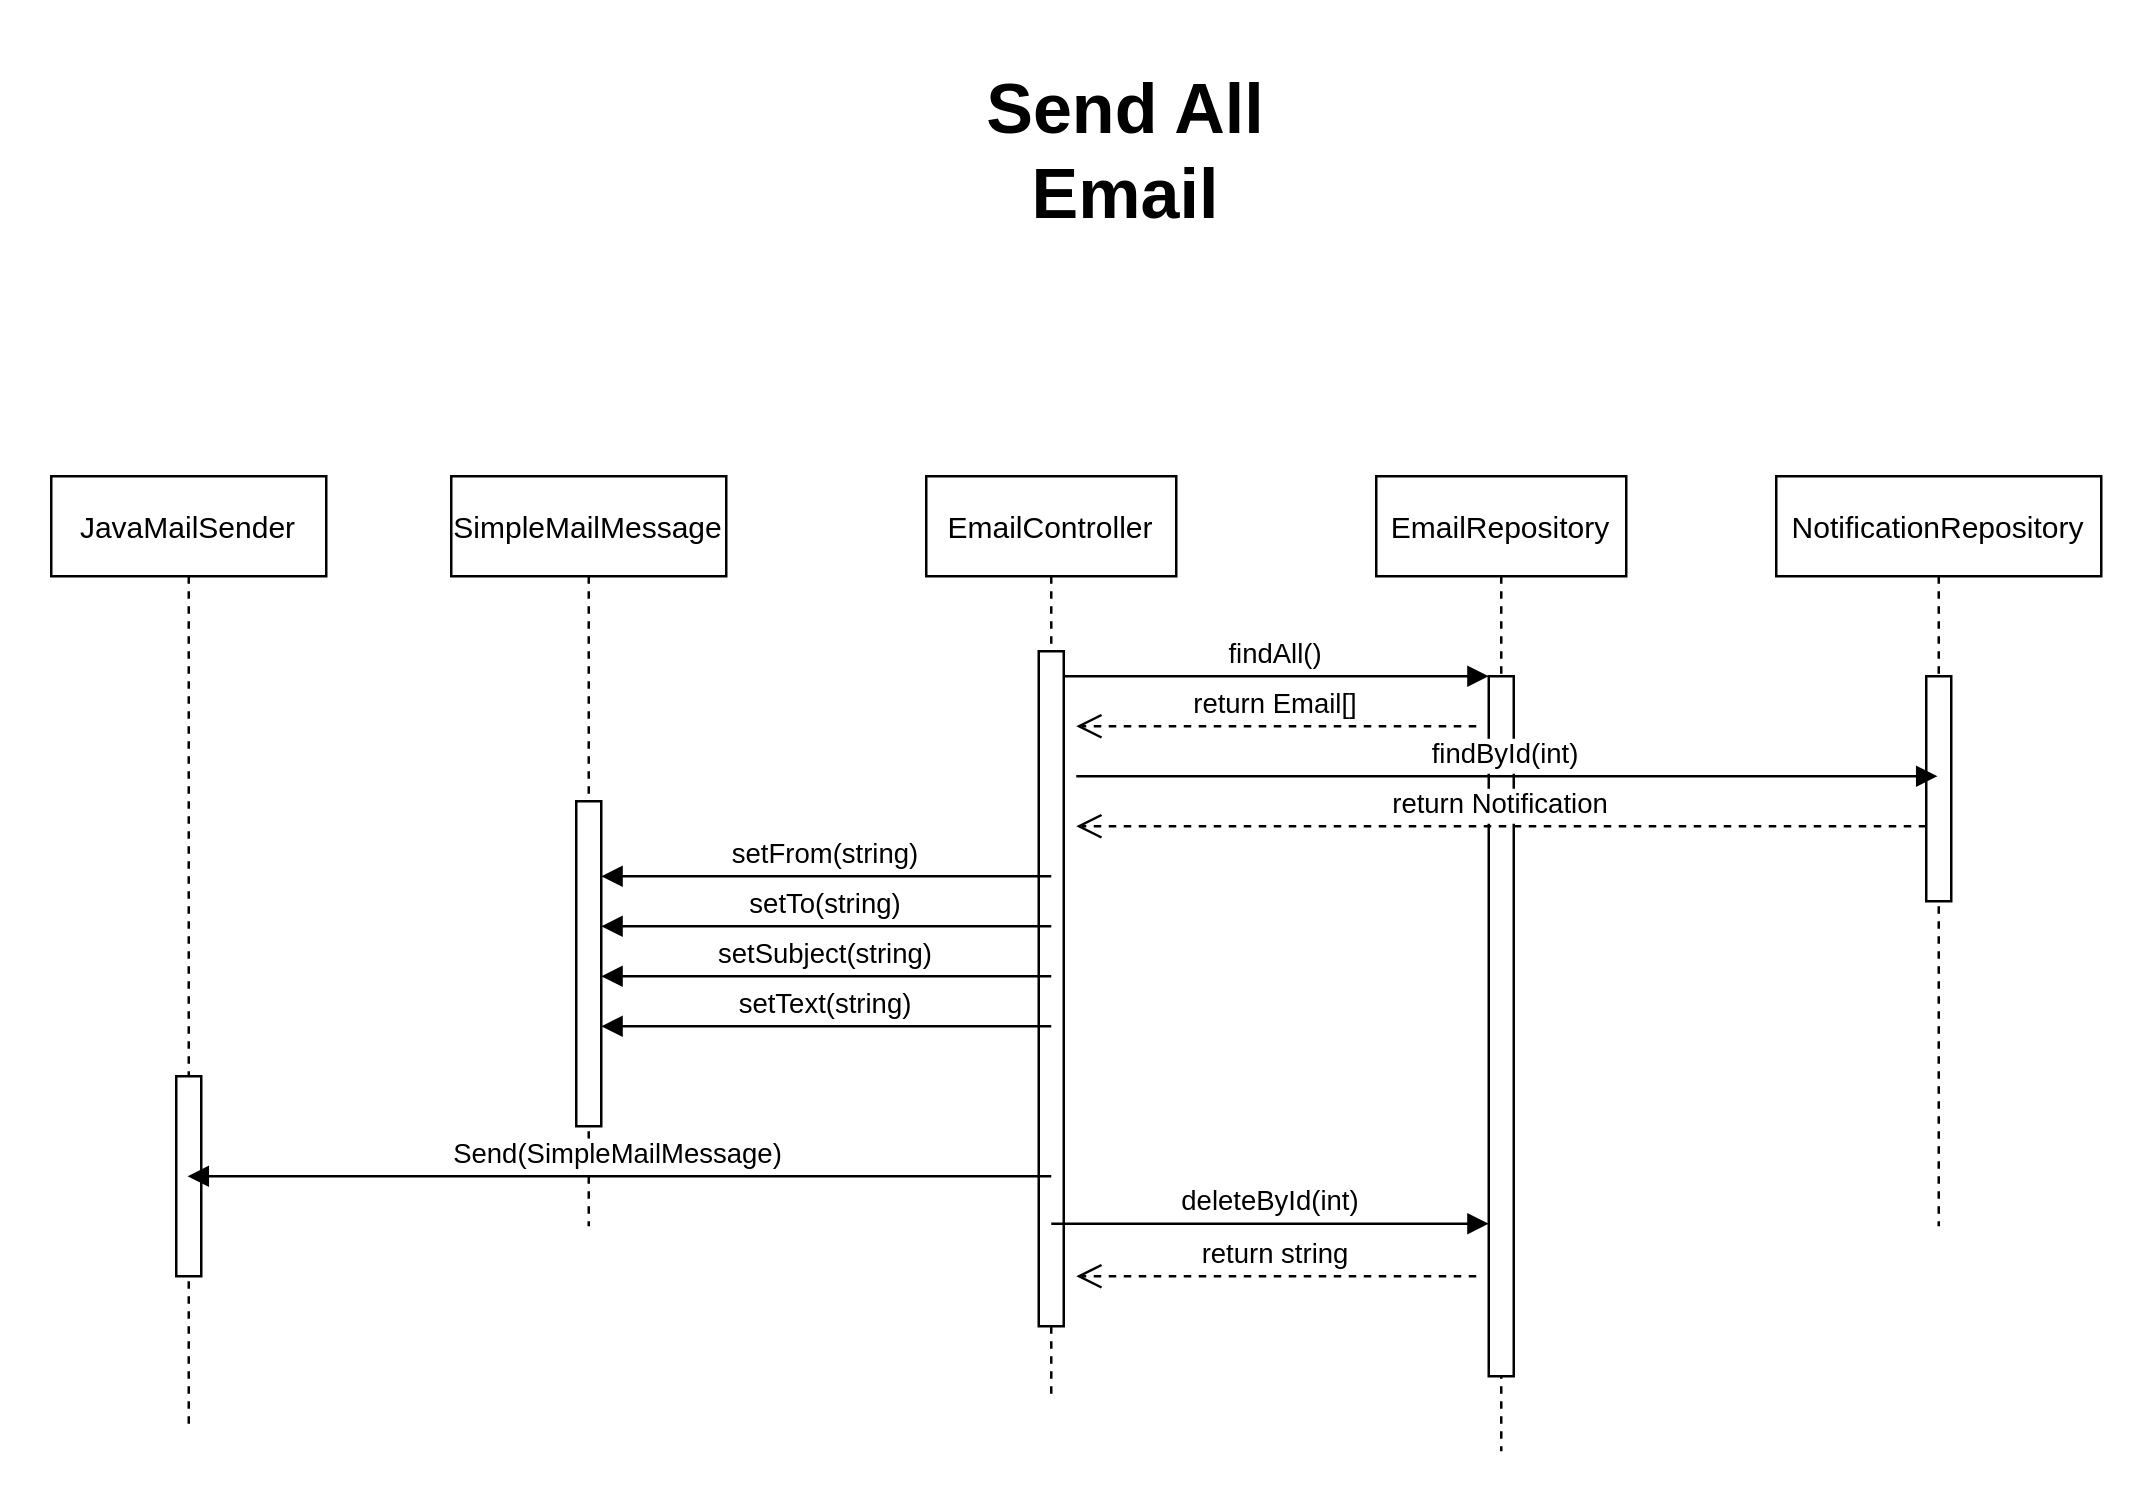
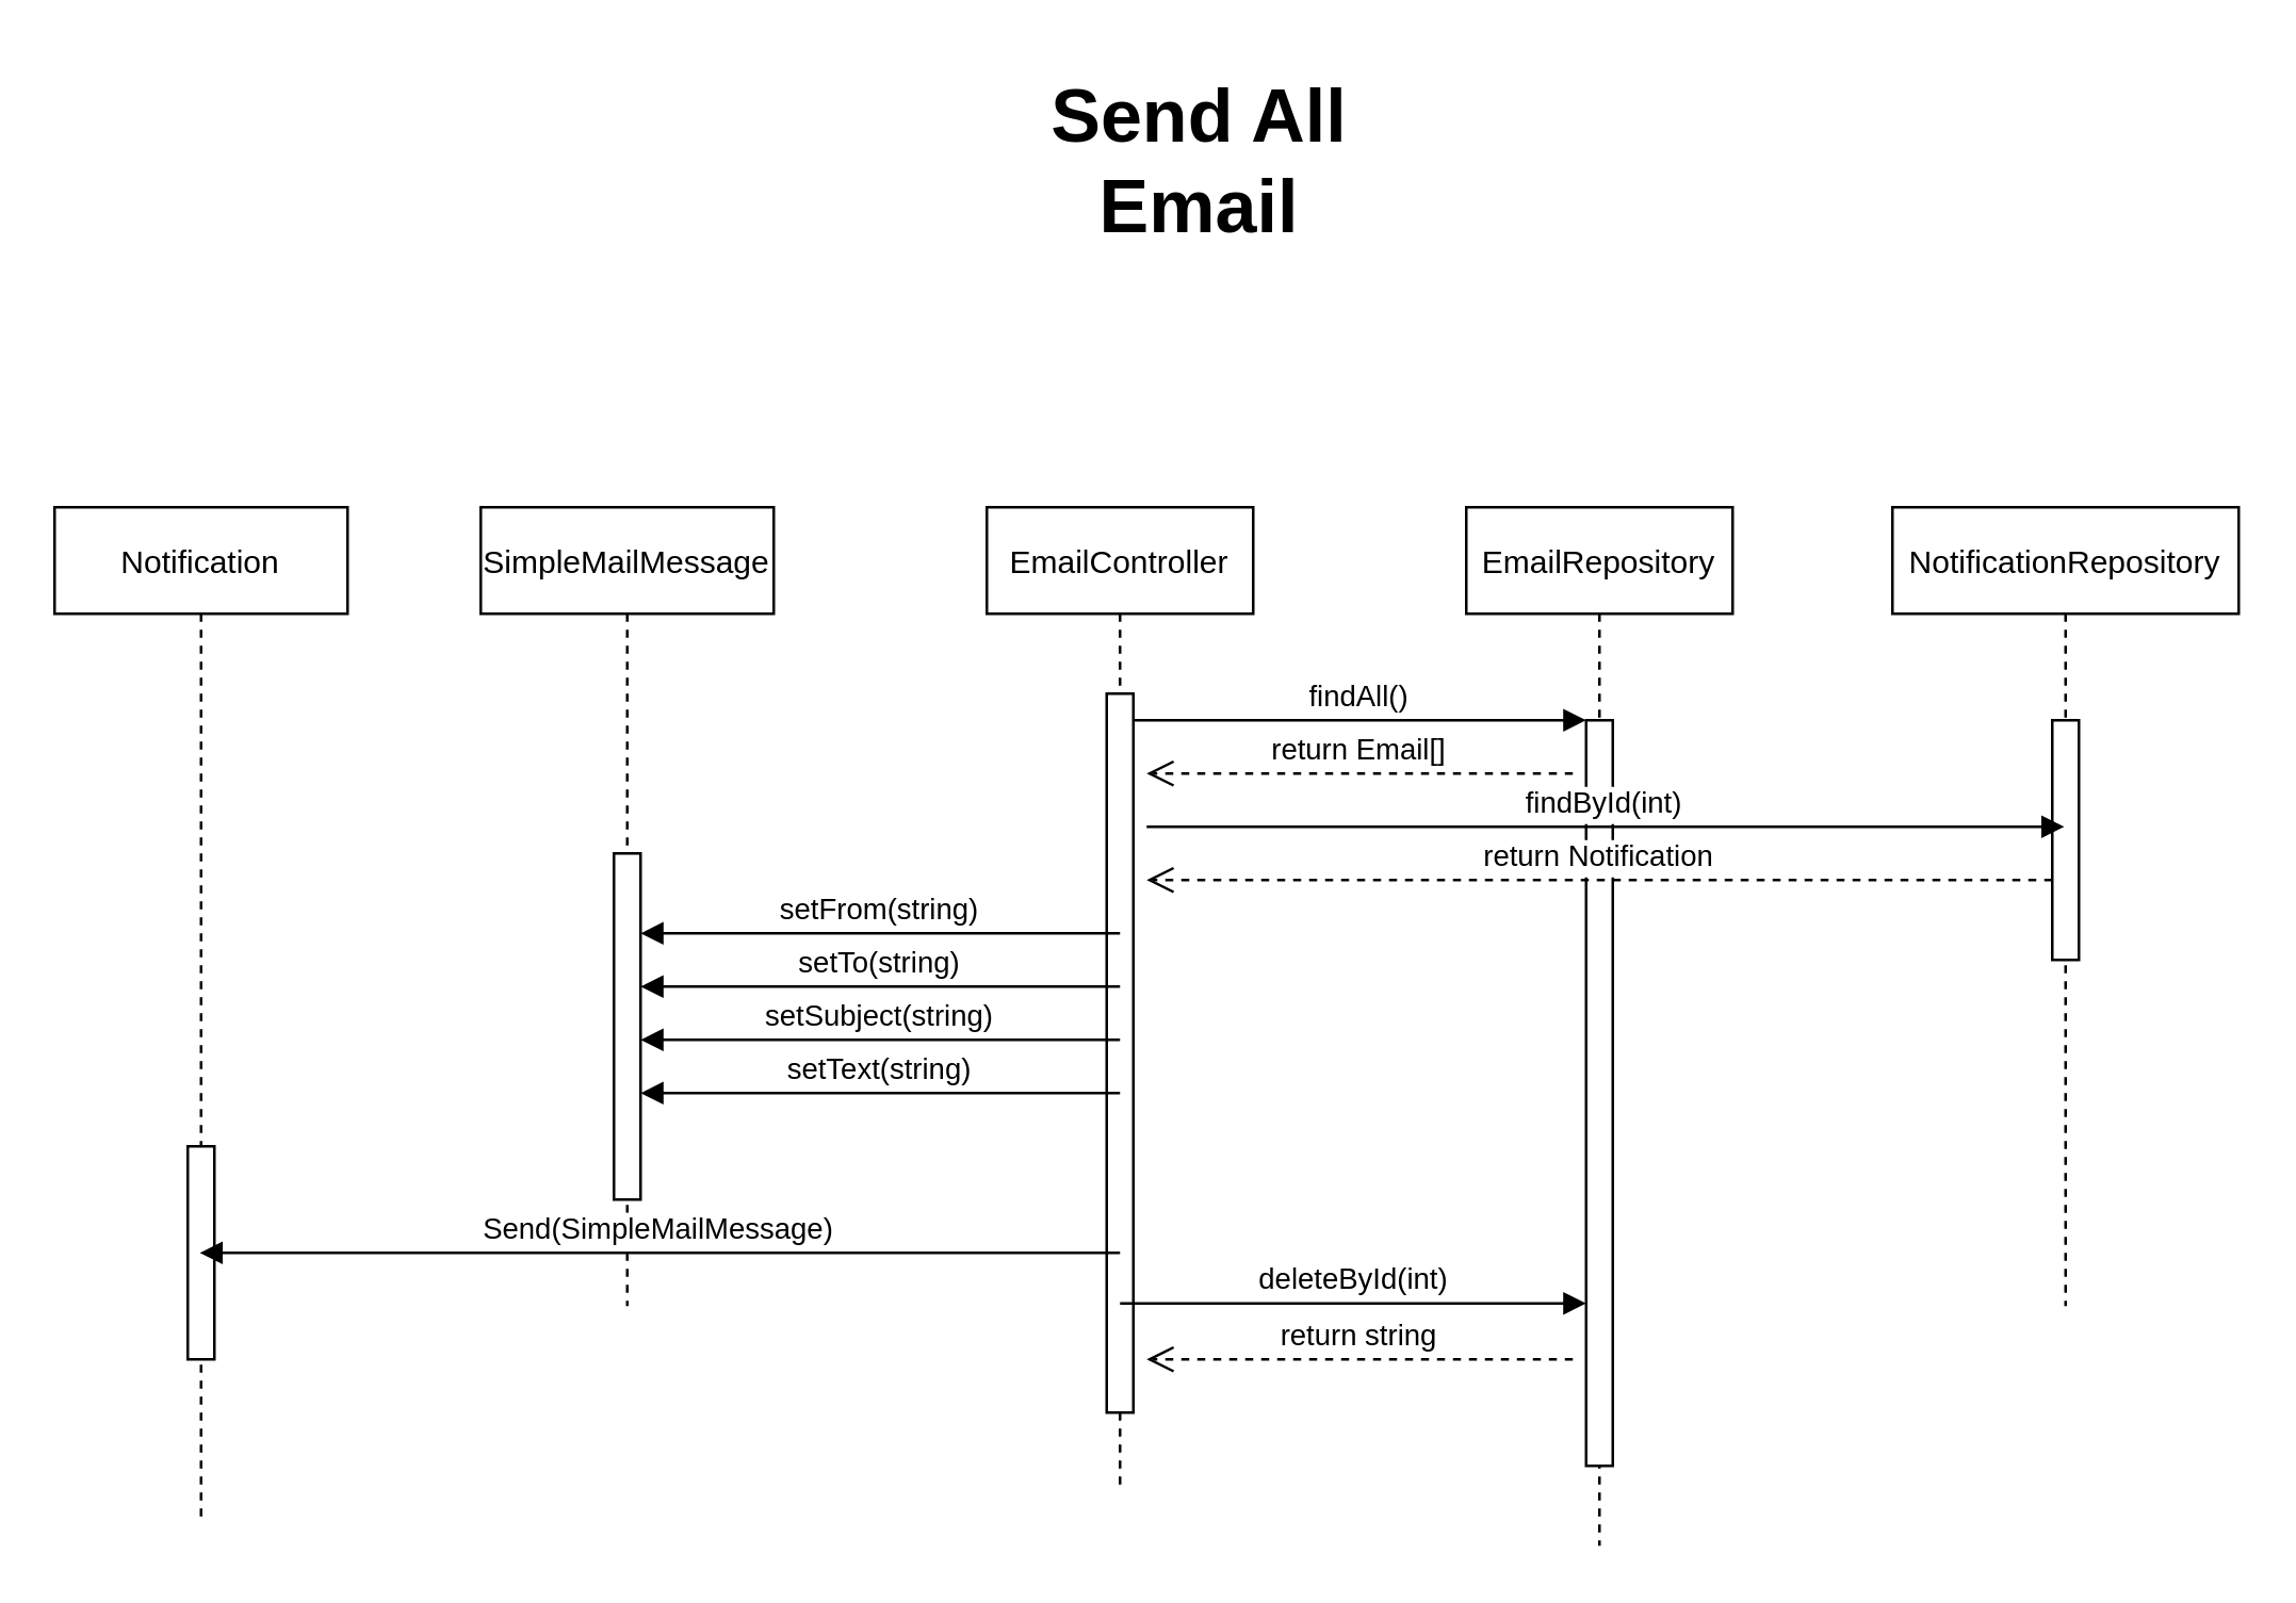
- <mxCell id="18" value="JavaMailSender" style="shape=umlLifeline;perimeter=lifelinePerimeter;container=1;collapsible=0;recursiveResize=0;rounded=0;shadow=0;strokeWidth=1;" parent="1" vertex="1"><mxGeometry x="20" y="190" width="110" height="380" as="geometry" /></mxCell>
+ <mxCell id="18" value="Notification" style="shape=umlLifeline;perimeter=lifelinePerimeter;container=1;collapsible=0;recursiveResize=0;rounded=0;shadow=0;strokeWidth=1;" parent="1" vertex="1"><mxGeometry x="20" y="190" width="110" height="380" as="geometry" /></mxCell>
